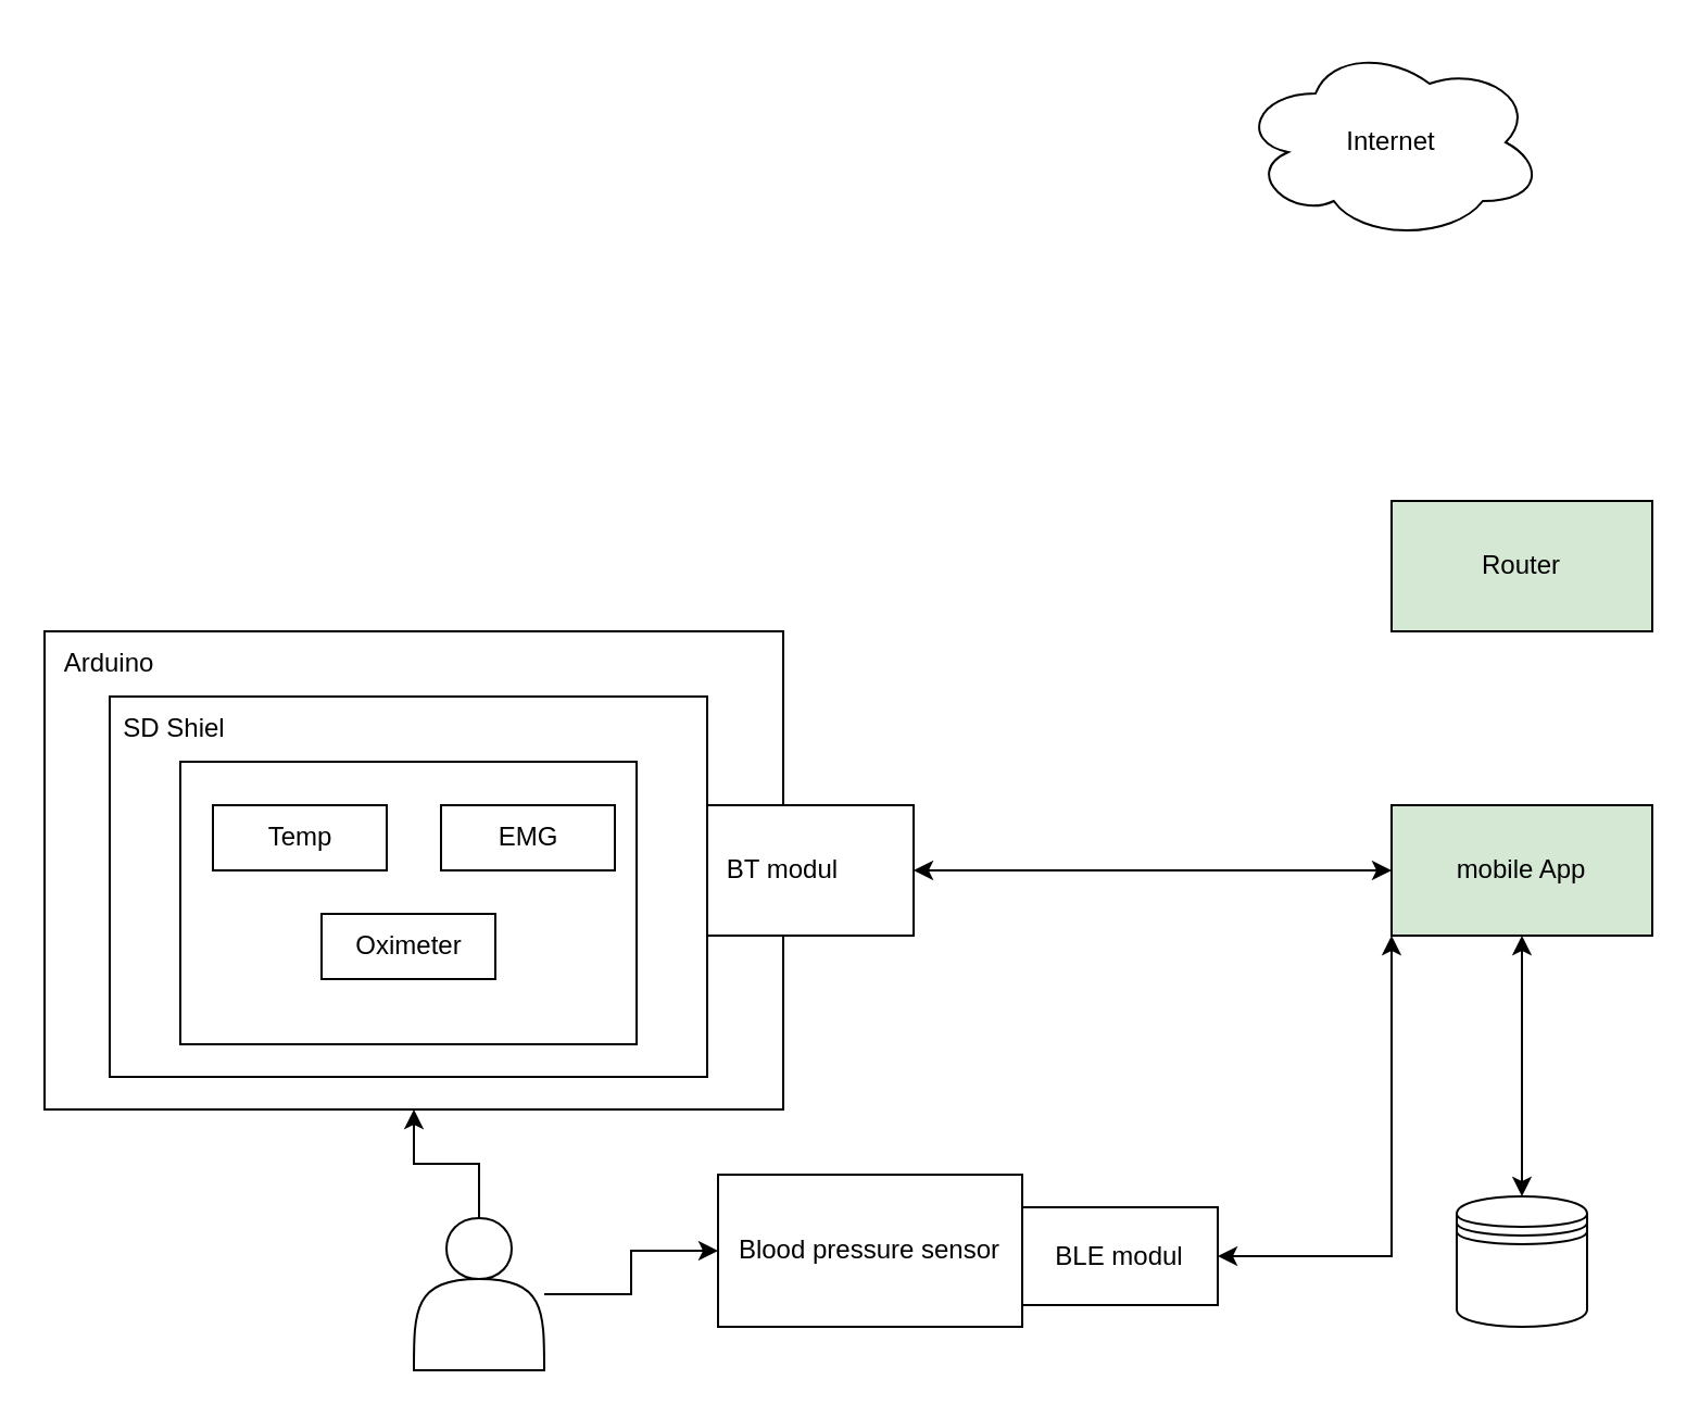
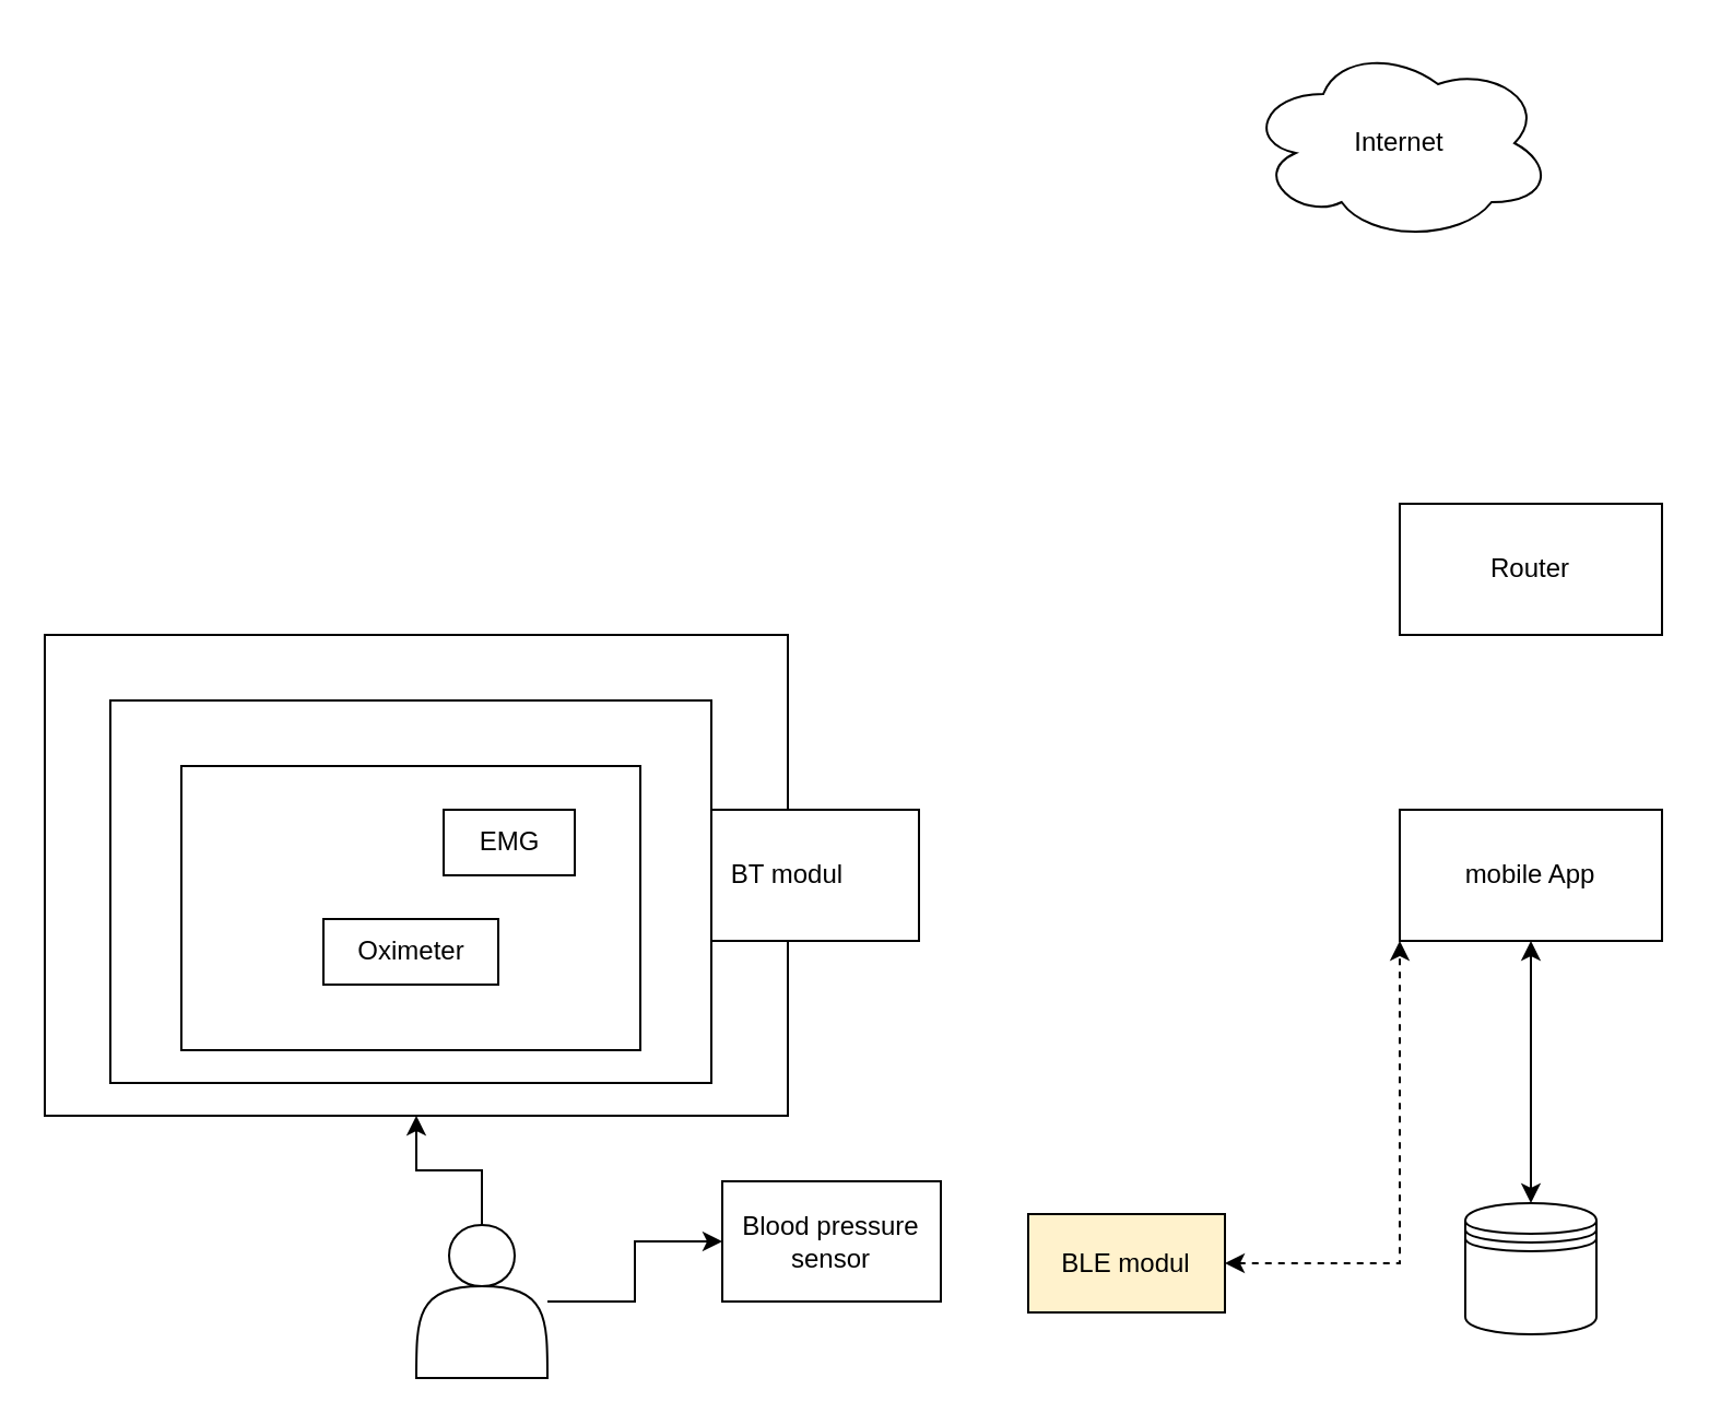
- <mxCell id="6" value="Router" style="rounded=0;whiteSpace=wrap;html=1;fillColor=#d5e8d4;" parent="1" vertex="1"><mxGeometry x="640" y="230" width="120" height="60" as="geometry" /></mxCell>
+ <mxCell id="6" value="Router" style="rounded=0;whiteSpace=wrap;html=1;" parent="1" vertex="1"><mxGeometry x="640" y="230" width="120" height="60" as="geometry" /></mxCell>
- <mxCell id="14" value="&lt;div&gt;Arduino&lt;/div&gt;" style="text;html=1;strokeColor=none;fillColor=none;align=center;verticalAlign=middle;whiteSpace=wrap;rounded=0;" parent="1" vertex="1"><mxGeometry x="20" y="290" width="60" height="30" as="geometry" /></mxCell>
- <mxCell id="20" value="SD Shiel" style="text;html=1;strokeColor=none;fillColor=none;align=center;verticalAlign=middle;whiteSpace=wrap;rounded=0;" parent="1" vertex="1"><mxGeometry x="50" y="320" width="60" height="30" as="geometry" /></mxCell>
- <mxCell id="19" value="Temp" style="rounded=0;whiteSpace=wrap;html=1;" parent="1" vertex="1"><mxGeometry x="97.5" y="370" width="80" height="30" as="geometry" /></mxCell>
- <mxCell id="17" value="&lt;div&gt;EMG&lt;/div&gt;" style="rounded=0;whiteSpace=wrap;html=1;" parent="1" vertex="1"><mxGeometry x="202.5" y="370" width="80" height="30" as="geometry" /></mxCell>
+ <mxCell id="17" value="&lt;div&gt;EMG&lt;/div&gt;" style="rounded=0;whiteSpace=wrap;html=1;" parent="1" vertex="1"><mxGeometry x="202.5" y="370" width="60" height="30" as="geometry" /></mxCell>
- <mxCell id="3" style="edgeStyle=orthogonalEdgeStyle;rounded=0;orthogonalLoop=1;jettySize=auto;html=1;entryX=0;entryY=0.5;entryDx=0;entryDy=0;startArrow=classic;startFill=1;" parent="1" source="4" target="5" edge="1"><mxGeometry relative="1" as="geometry"><mxPoint x="510" y="400" as="targetPoint" /></mxGeometry></mxCell>
+ <mxCell id="3" style="edgeStyle=orthogonalEdgeStyle;rounded=0;orthogonalLoop=1;jettySize=auto;html=1;startArrow=classic;startFill=1;" parent="1" source="4" target="18" edge="1"><mxGeometry relative="1" as="geometry"><mxPoint x="510" y="400" as="targetPoint" /></mxGeometry></mxCell>
- <mxCell id="5" value="mobile App" style="rounded=0;whiteSpace=wrap;html=1;fillColor=#d5e8d4;" parent="1" vertex="1"><mxGeometry x="640" y="370" width="120" height="60" as="geometry" /></mxCell>
+ <mxCell id="5" value="mobile App" style="rounded=0;whiteSpace=wrap;html=1;" parent="1" vertex="1"><mxGeometry x="640" y="370" width="120" height="60" as="geometry" /></mxCell>
- <mxCell id="21" style="edgeStyle=orthogonalEdgeStyle;rounded=0;orthogonalLoop=1;jettySize=auto;html=1;exitX=1;exitY=0.5;exitDx=0;exitDy=0;entryX=0;entryY=1;entryDx=0;entryDy=0;startArrow=classic;startFill=1;" parent="1" source="22" target="5" edge="1"><mxGeometry relative="1" as="geometry" /></mxCell>
+ <mxCell id="21" style="edgeStyle=orthogonalEdgeStyle;rounded=0;orthogonalLoop=1;jettySize=auto;html=1;exitX=1;exitY=0.5;exitDx=0;exitDy=0;entryX=0;entryY=1;entryDx=0;entryDy=0;startArrow=classic;startFill=1;dashed=1;" parent="1" source="22" target="5" edge="1"><mxGeometry relative="1" as="geometry" /></mxCell>
- <mxCell id="13" value="Blood pressure sensor" style="rounded=0;whiteSpace=wrap;html=1;" parent="1" vertex="1"><mxGeometry x="330" y="540" width="140" height="70" as="geometry" /></mxCell>
+ <mxCell id="13" value="Blood pressure sensor" style="rounded=0;whiteSpace=wrap;html=1;" parent="1" vertex="1"><mxGeometry x="330" y="540" width="100" height="55" as="geometry" /></mxCell>
- <mxCell id="22" value="BLE modul" style="rounded=0;whiteSpace=wrap;html=1;" parent="1" vertex="1"><mxGeometry x="470" y="555" width="90" height="45" as="geometry" /></mxCell>
+ <mxCell id="22" value="BLE modul" style="rounded=0;whiteSpace=wrap;html=1;fillColor=#fff2cc;" parent="1" vertex="1"><mxGeometry x="470" y="555" width="90" height="45" as="geometry" /></mxCell>
